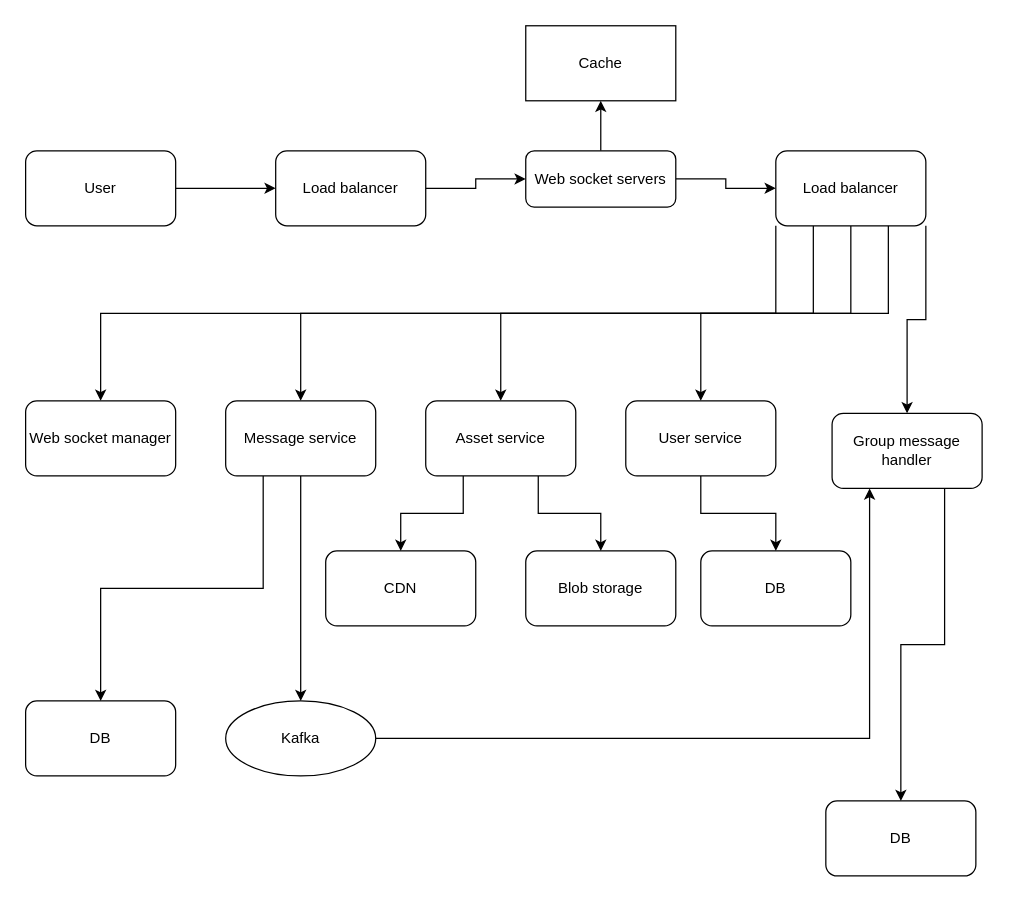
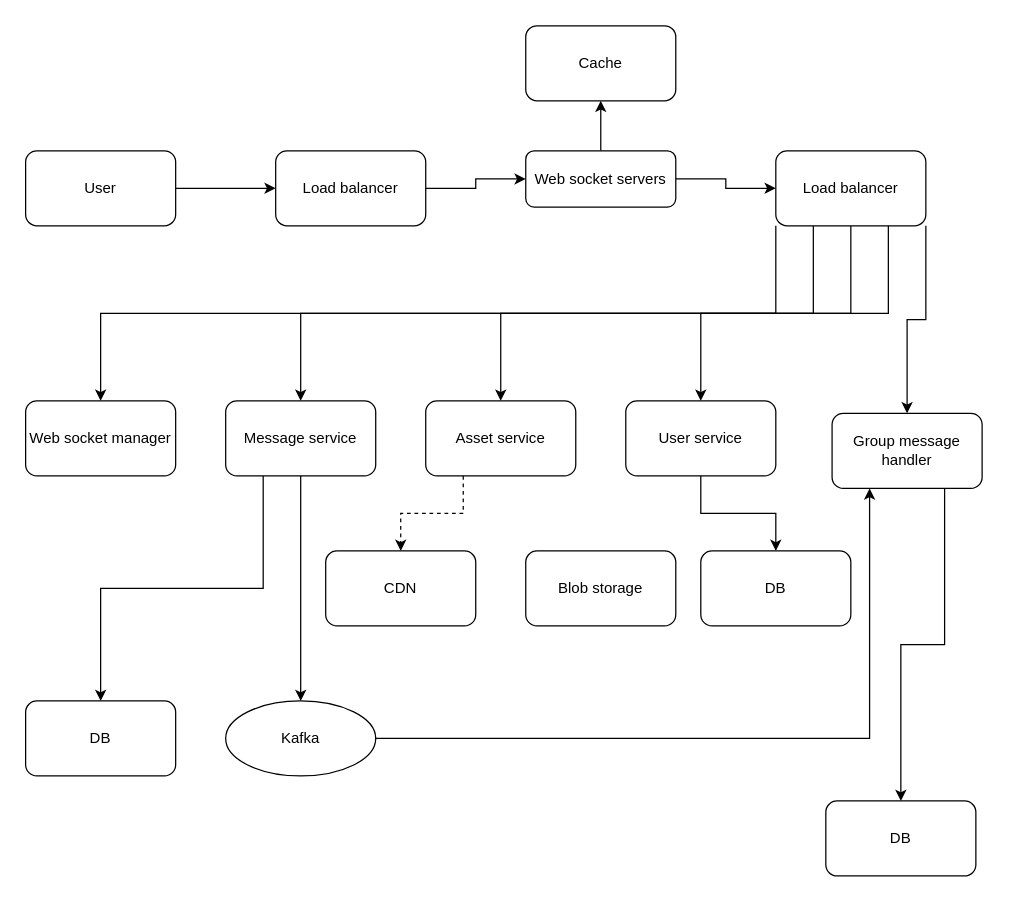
- <mxCell id="28" value="Cache" style="whiteSpace=wrap;html=1;rounded=0;" vertex="1" parent="1"><mxGeometry x="420" y="20" width="120" height="60" as="geometry" /></mxCell>
+ <mxCell id="28" value="Cache" style="rounded=1;whiteSpace=wrap;html=1;" vertex="1" parent="1"><mxGeometry x="420" y="20" width="120" height="60" as="geometry" /></mxCell>
- <mxCell id="19" style="edgeStyle=orthogonalEdgeStyle;rounded=0;orthogonalLoop=1;jettySize=auto;html=1;exitX=0.25;exitY=1;exitDx=0;exitDy=0;" edge="1" parent="1" source="21" target="26"><mxGeometry relative="1" as="geometry" /></mxCell>
+ <mxCell id="19" style="edgeStyle=orthogonalEdgeStyle;rounded=0;orthogonalLoop=1;jettySize=auto;html=1;exitX=0.25;exitY=1;exitDx=0;exitDy=0;dashed=1;" edge="1" parent="1" source="21" target="26"><mxGeometry relative="1" as="geometry" /></mxCell>
- <mxCell id="20" style="edgeStyle=orthogonalEdgeStyle;rounded=0;orthogonalLoop=1;jettySize=auto;html=1;exitX=0.75;exitY=1;exitDx=0;exitDy=0;entryX=0.5;entryY=0;entryDx=0;entryDy=0;" edge="1" parent="1" source="21" target="27"><mxGeometry relative="1" as="geometry" /></mxCell>
